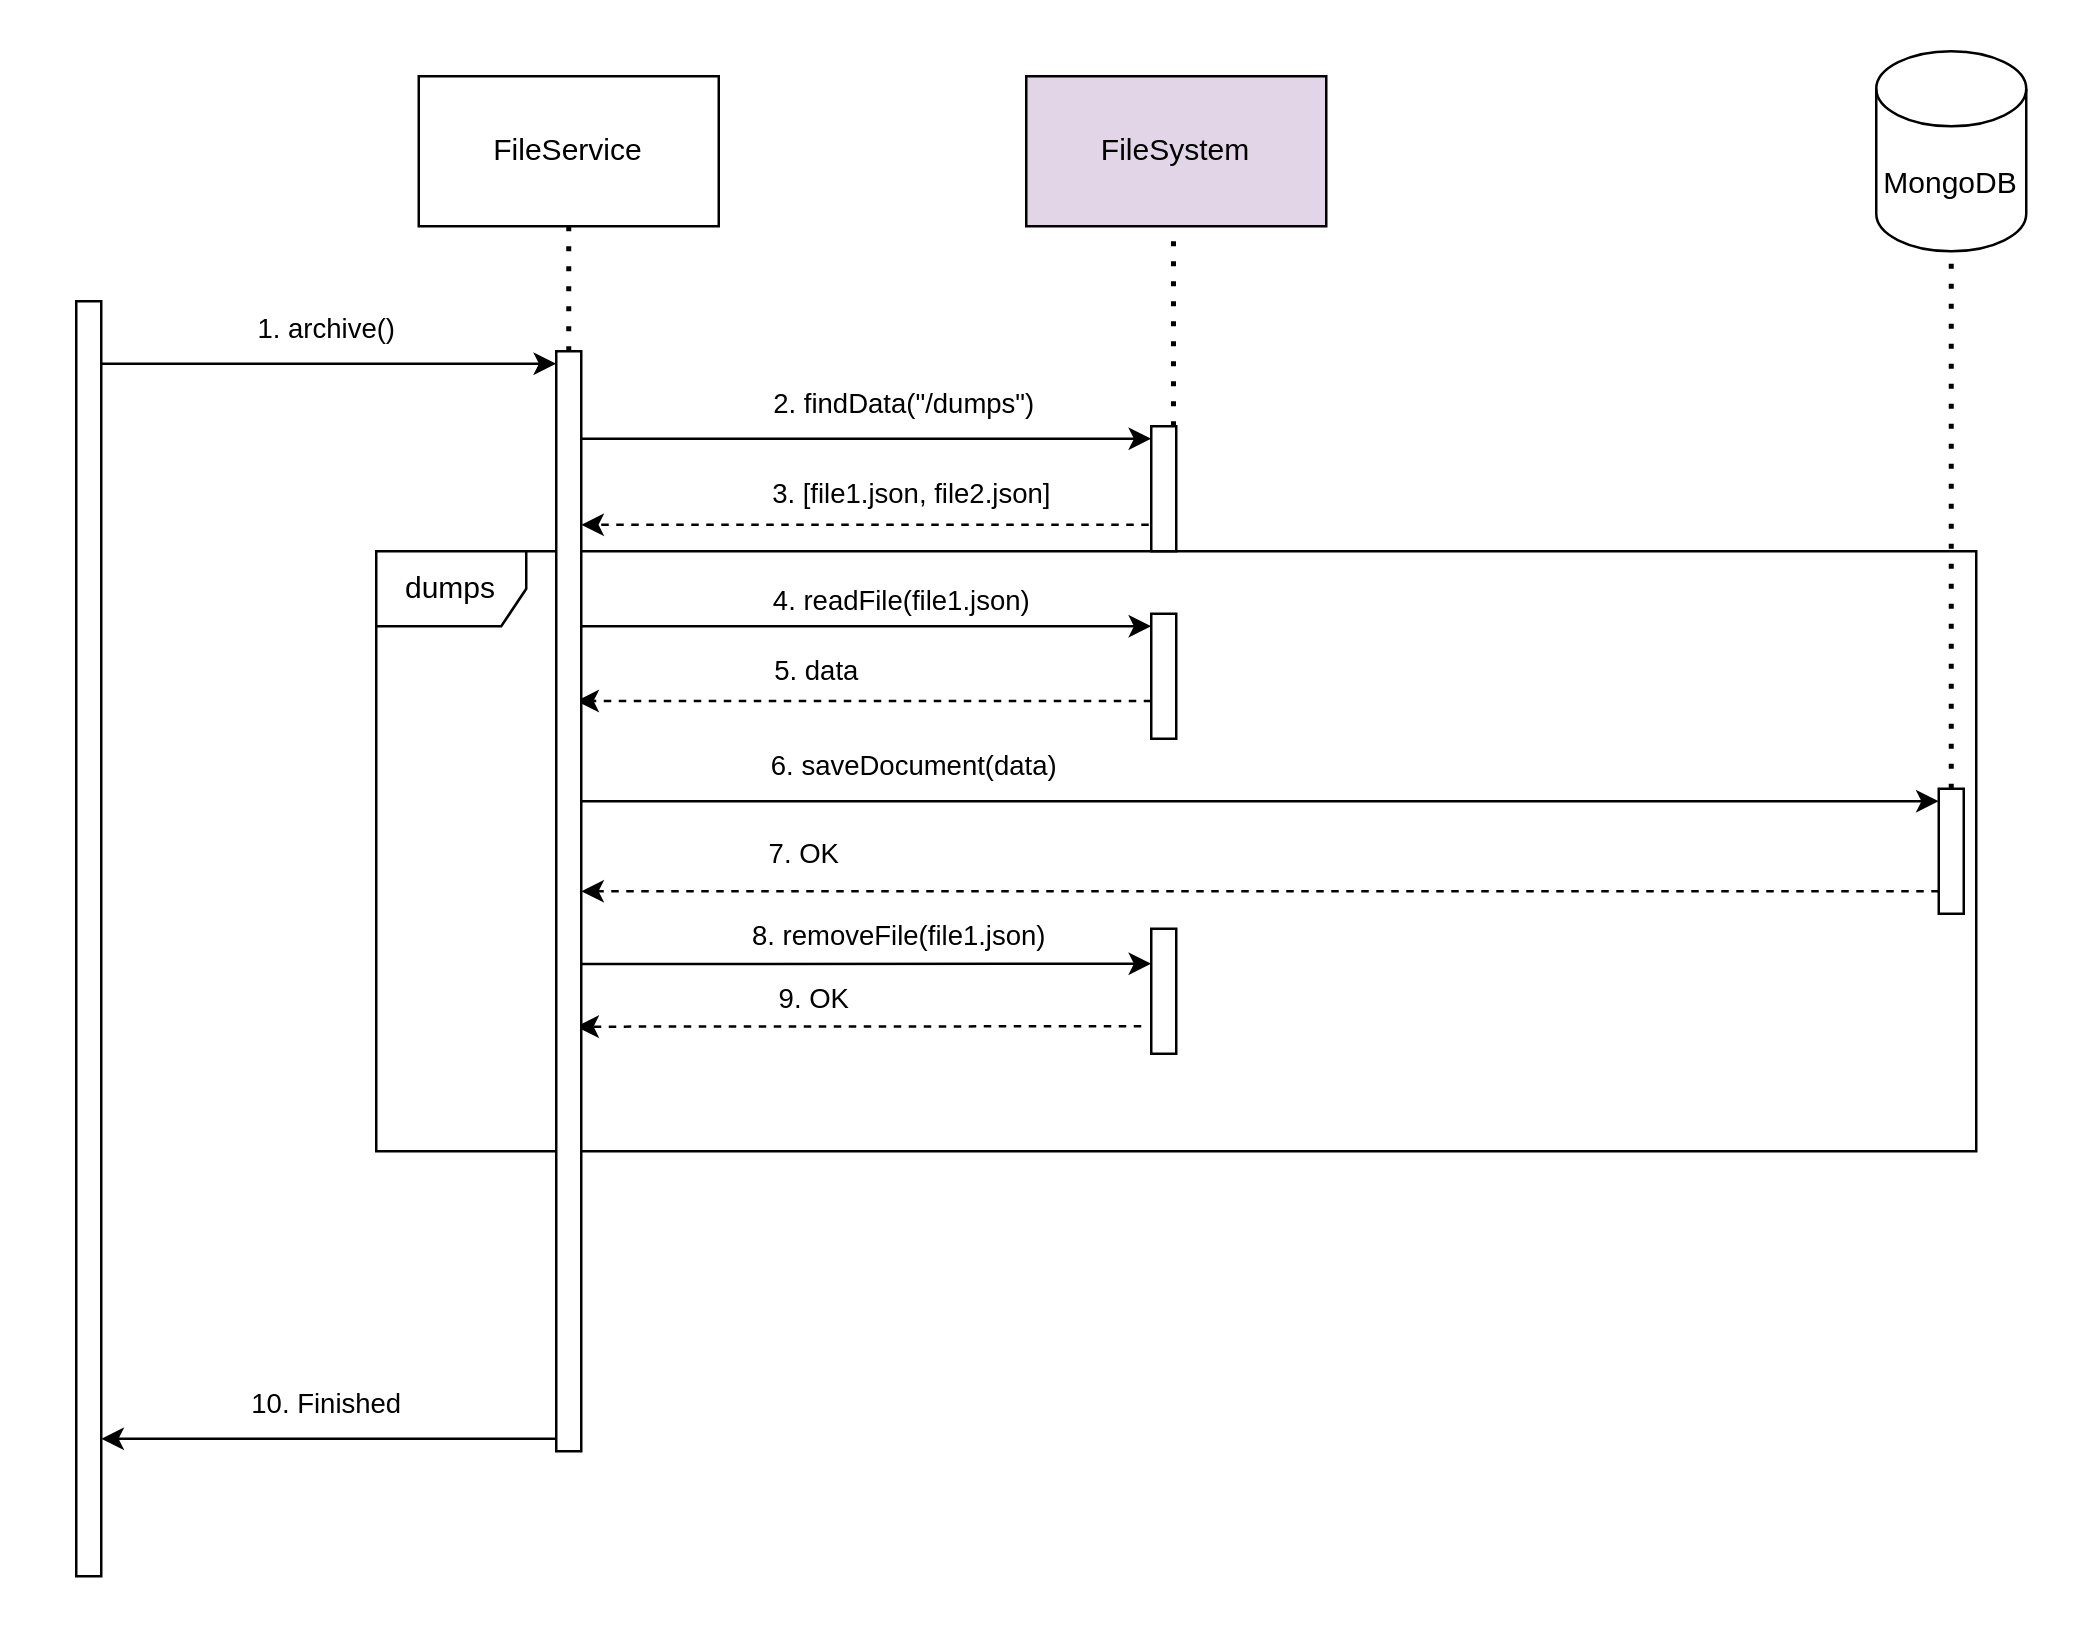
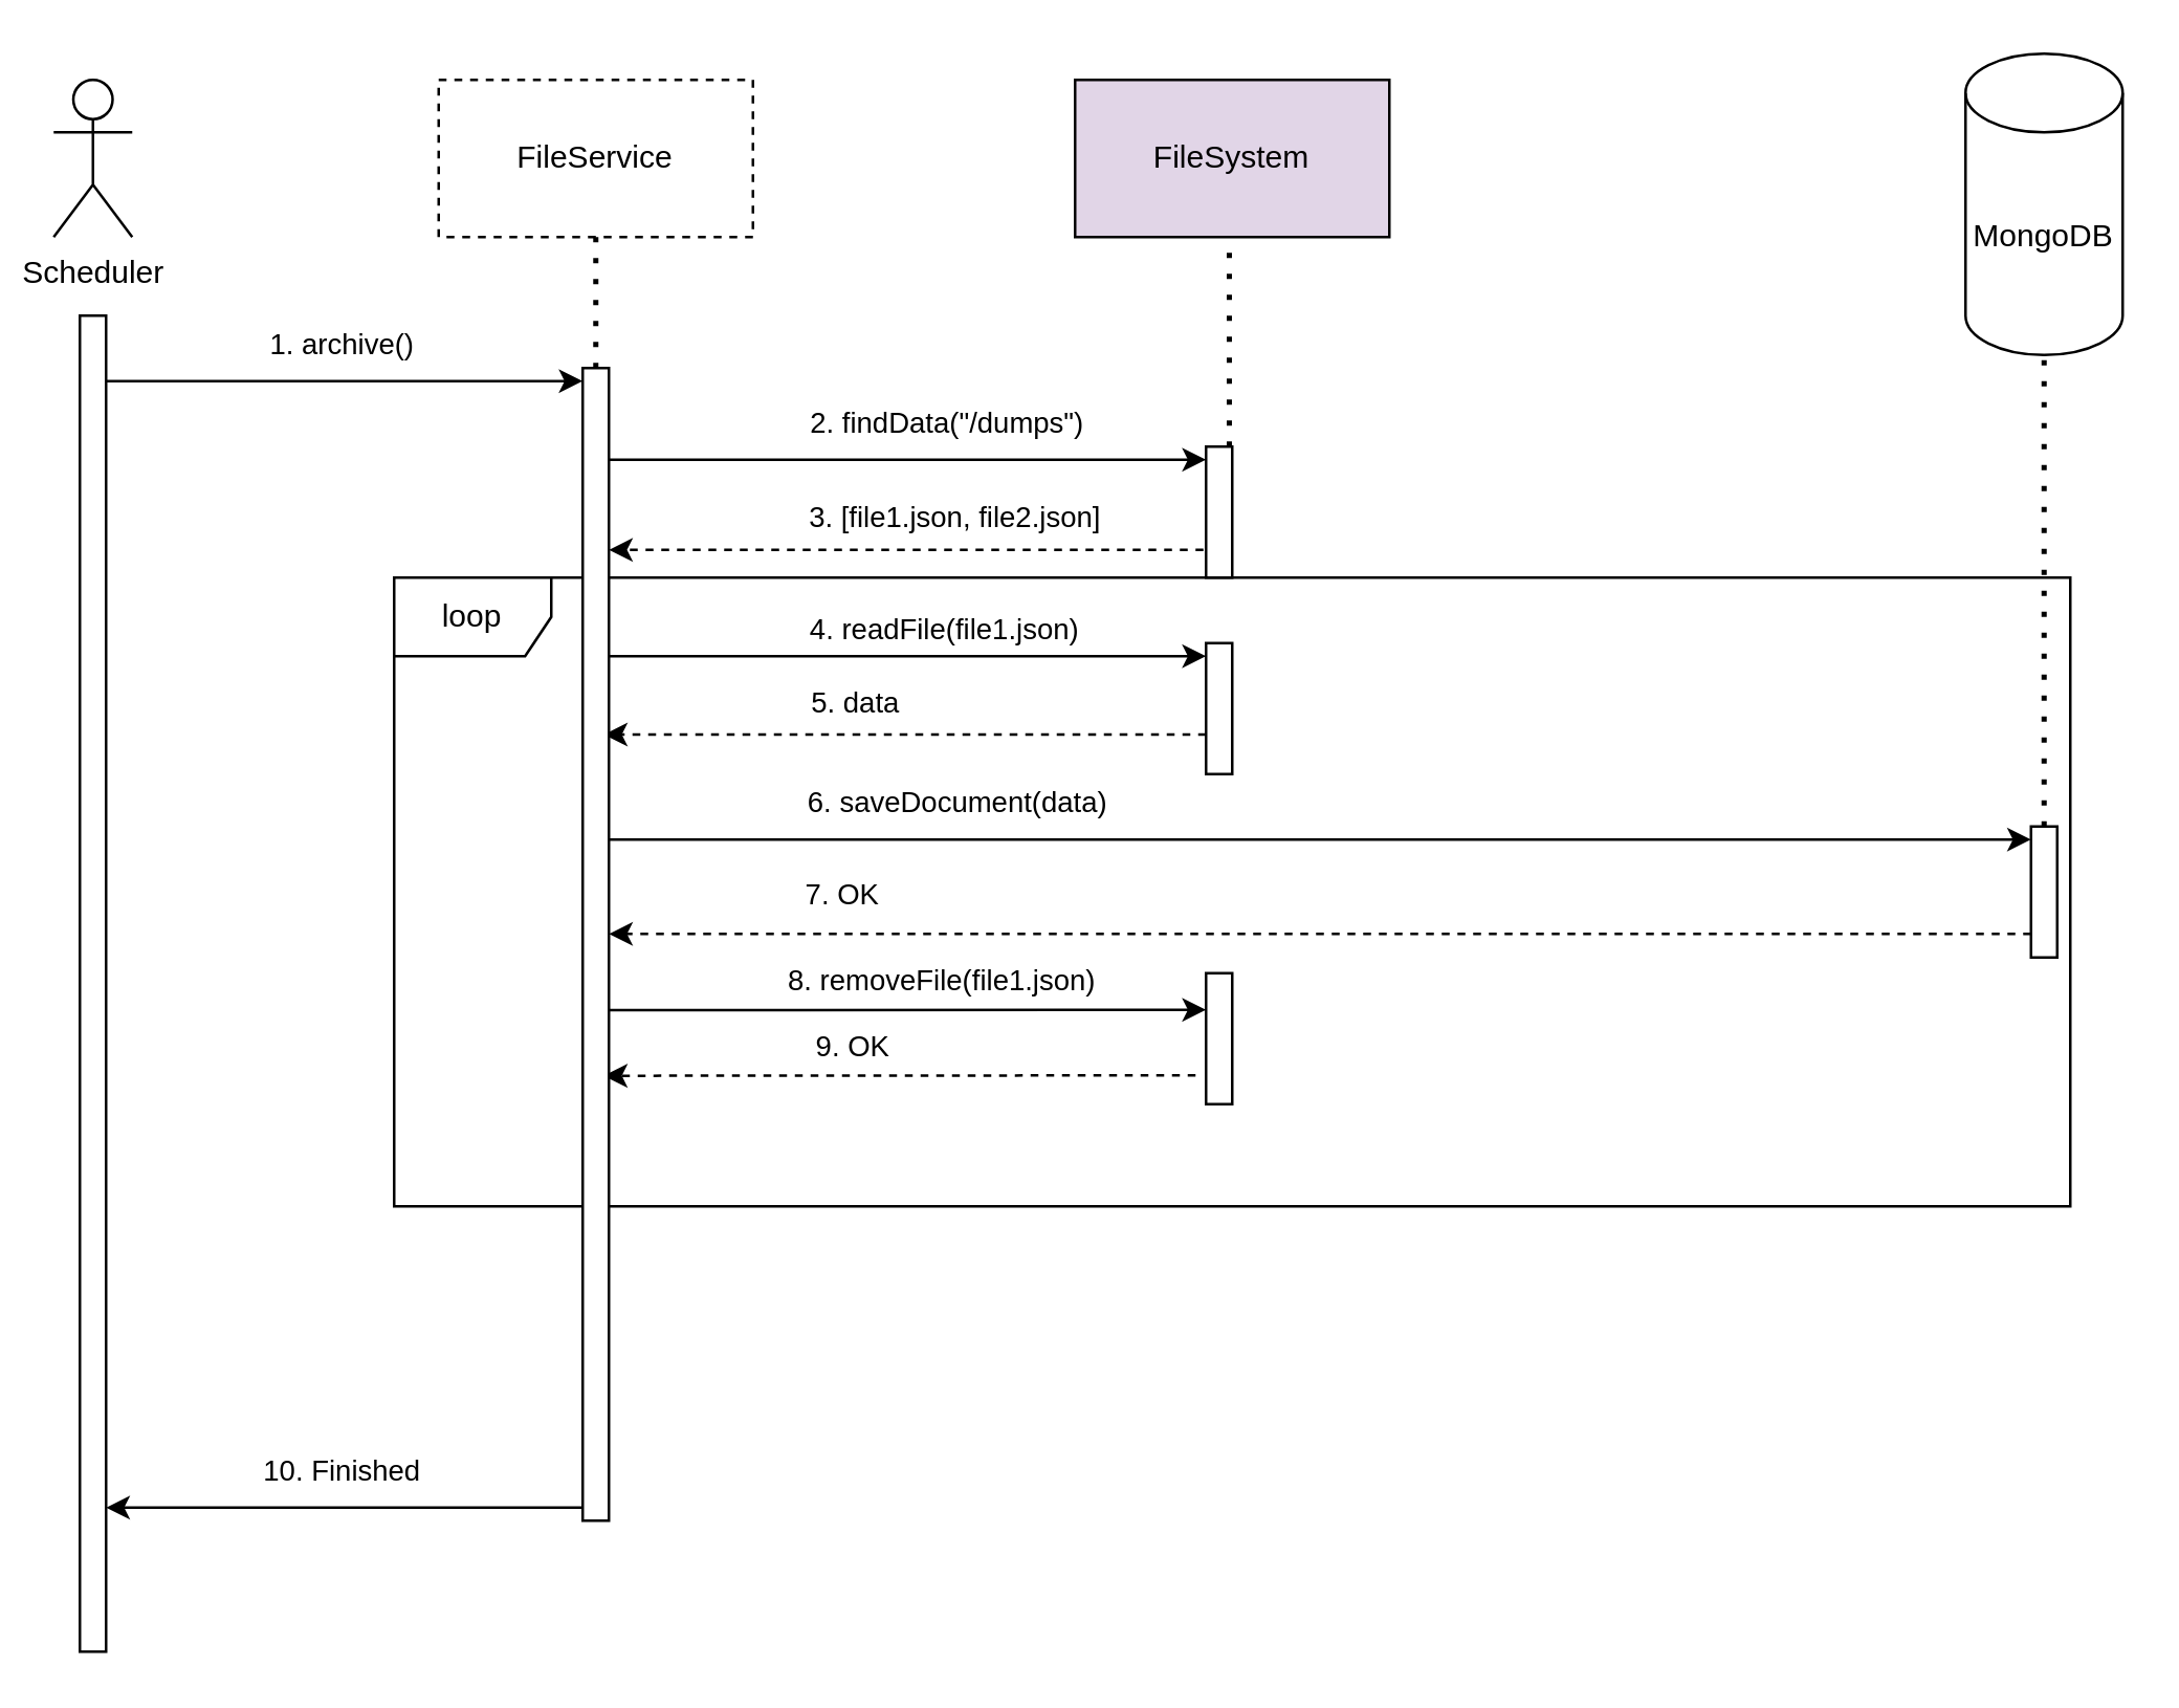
+ <mxCell id="2" value="Scheduler" style="shape=umlActor;verticalLabelPosition=bottom;verticalAlign=top;html=1;outlineConnect=0;" parent="1" vertex="1"><mxGeometry x="20" y="30" width="30" height="60" as="geometry" /></mxCell>
- <mxCell id="6" value="FileService" style="rounded=0;whiteSpace=wrap;html=1;" parent="1" vertex="1"><mxGeometry x="167" y="30" width="120" height="60" as="geometry" /></mxCell>
+ <mxCell id="6" value="FileService" style="rounded=0;whiteSpace=wrap;html=1;dashed=1;" parent="1" vertex="1"><mxGeometry x="167" y="30" width="120" height="60" as="geometry" /></mxCell>
- <mxCell id="7" value="MongoDB" style="shape=cylinder3;whiteSpace=wrap;html=1;boundedLbl=1;backgroundOutline=1;size=15;" parent="1" vertex="1"><mxGeometry x="750" y="20" width="60" height="80" as="geometry" /></mxCell>
+ <mxCell id="7" value="MongoDB" style="shape=cylinder3;whiteSpace=wrap;html=1;boundedLbl=1;backgroundOutline=1;size=15;" parent="1" vertex="1"><mxGeometry x="750" y="20" width="60" height="115" as="geometry" /></mxCell>
- <mxCell id="34" value="dumps" style="shape=umlFrame;whiteSpace=wrap;html=1;pointerEvents=0;" vertex="1" parent="1"><mxGeometry x="150" y="220" width="640" height="240" as="geometry" /></mxCell>
+ <mxCell id="34" value="loop" style="shape=umlFrame;whiteSpace=wrap;html=1;pointerEvents=0;" vertex="1" parent="1"><mxGeometry x="150" y="220" width="640" height="240" as="geometry" /></mxCell>
